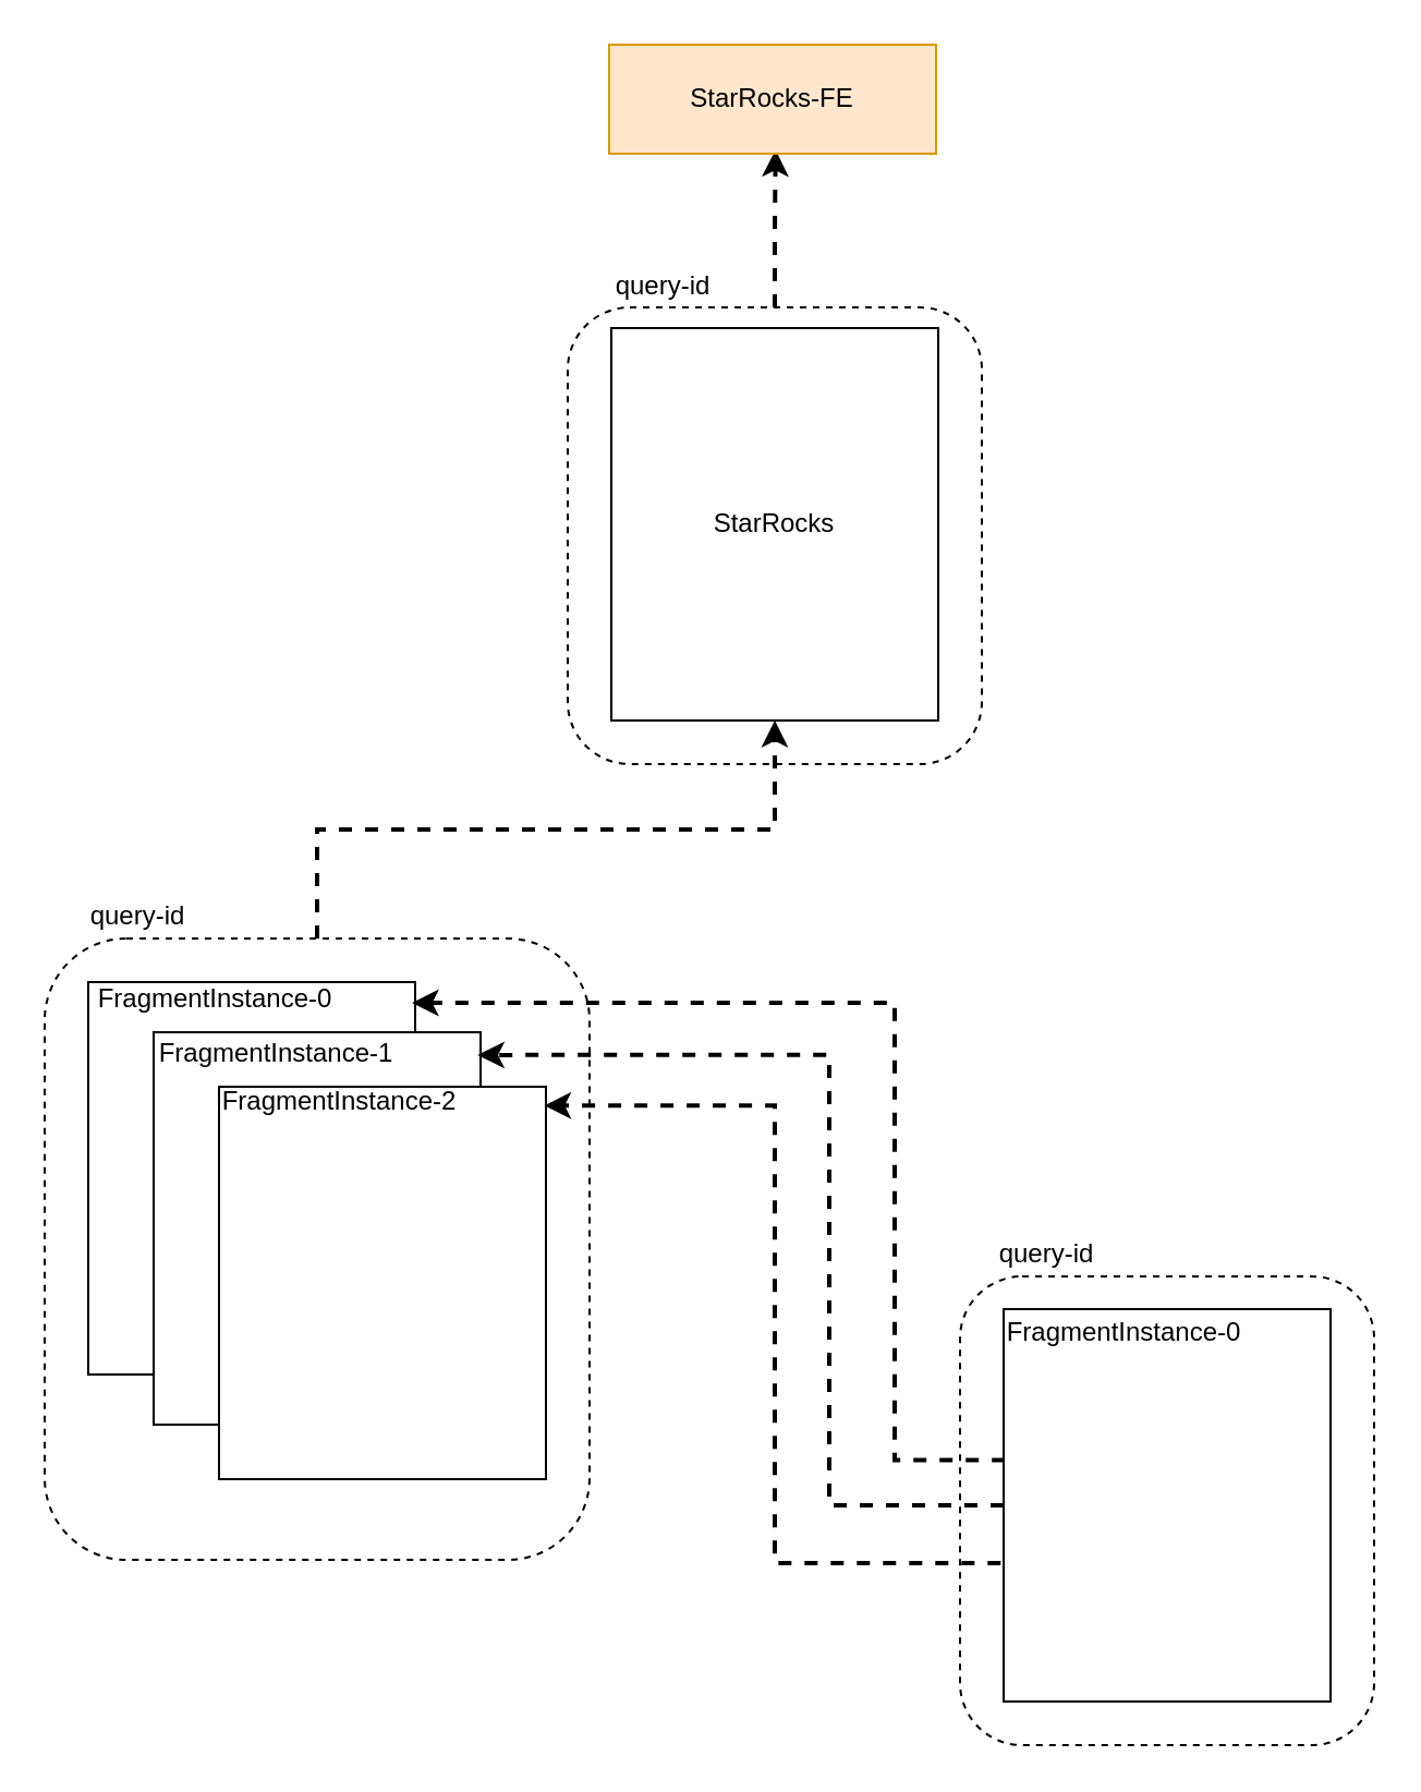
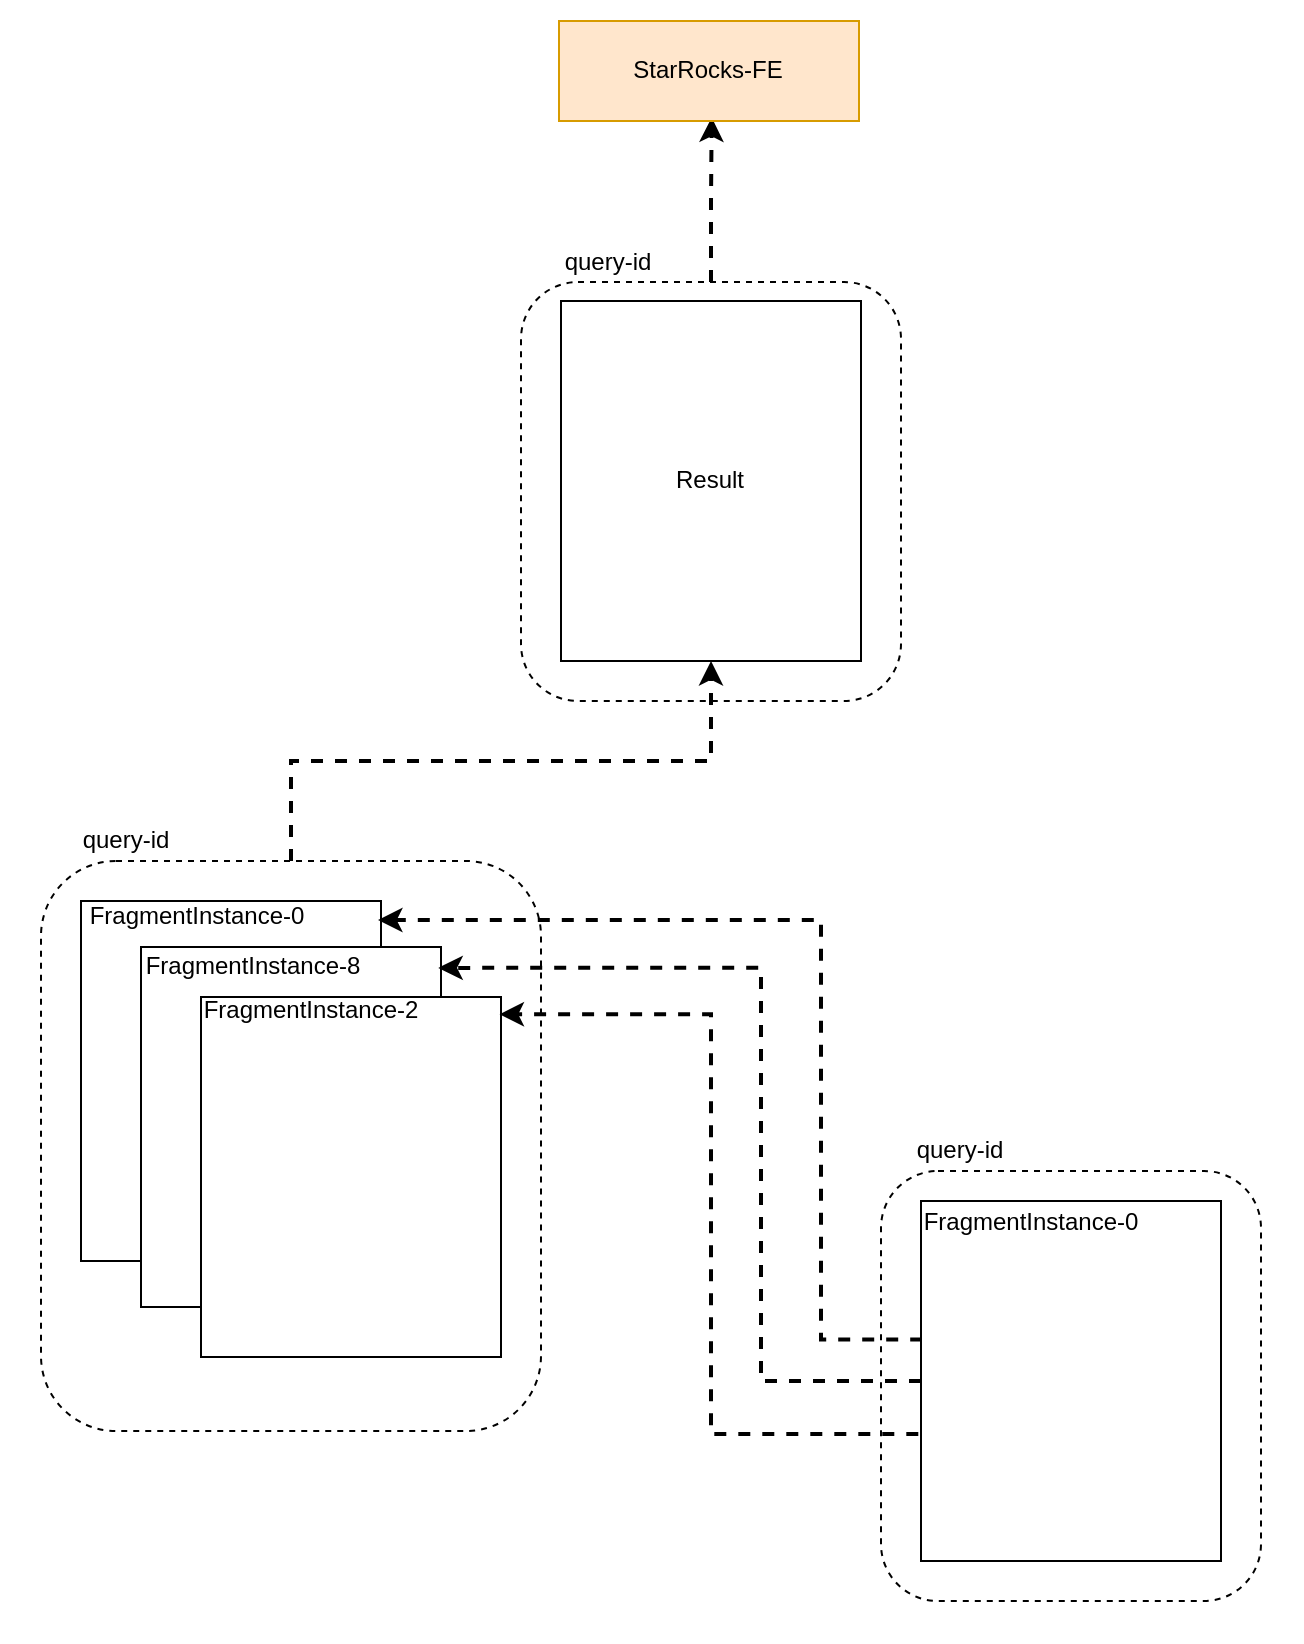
- <mxCell id="22" value="StarRocks-FE" style="rounded=0;whiteSpace=wrap;html=1;fillColor=#ffe6cc;strokeColor=#d79b00;" vertex="1" parent="1"><mxGeometry x="279" y="20" width="150" height="50" as="geometry" /></mxCell>
+ <mxCell id="22" value="StarRocks-FE" style="rounded=0;whiteSpace=wrap;html=1;fillColor=#ffe6cc;strokeColor=#d79b00;" vertex="1" parent="1"><mxGeometry x="279" y="10" width="150" height="50" as="geometry" /></mxCell>
- <mxCell id="18" value="StarRocks" style="rounded=0;whiteSpace=wrap;html=1;" vertex="1" parent="1"><mxGeometry x="280" y="150" width="150" height="180" as="geometry" /></mxCell>
+ <mxCell id="18" value="Result" style="rounded=0;whiteSpace=wrap;html=1;" vertex="1" parent="1"><mxGeometry x="280" y="150" width="150" height="180" as="geometry" /></mxCell>
- <mxCell id="6" value="FragmentInstance-1" style="text;html=1;align=center;verticalAlign=middle;resizable=0;points=[];autosize=1;strokeColor=none;fillColor=none;" vertex="1" parent="1"><mxGeometry x="61" y="468" width="130" height="30" as="geometry" /></mxCell>
+ <mxCell id="6" value="FragmentInstance-8" style="text;html=1;align=center;verticalAlign=middle;resizable=0;points=[];autosize=1;strokeColor=none;fillColor=none;" vertex="1" parent="1"><mxGeometry x="61" y="468" width="130" height="30" as="geometry" /></mxCell>
